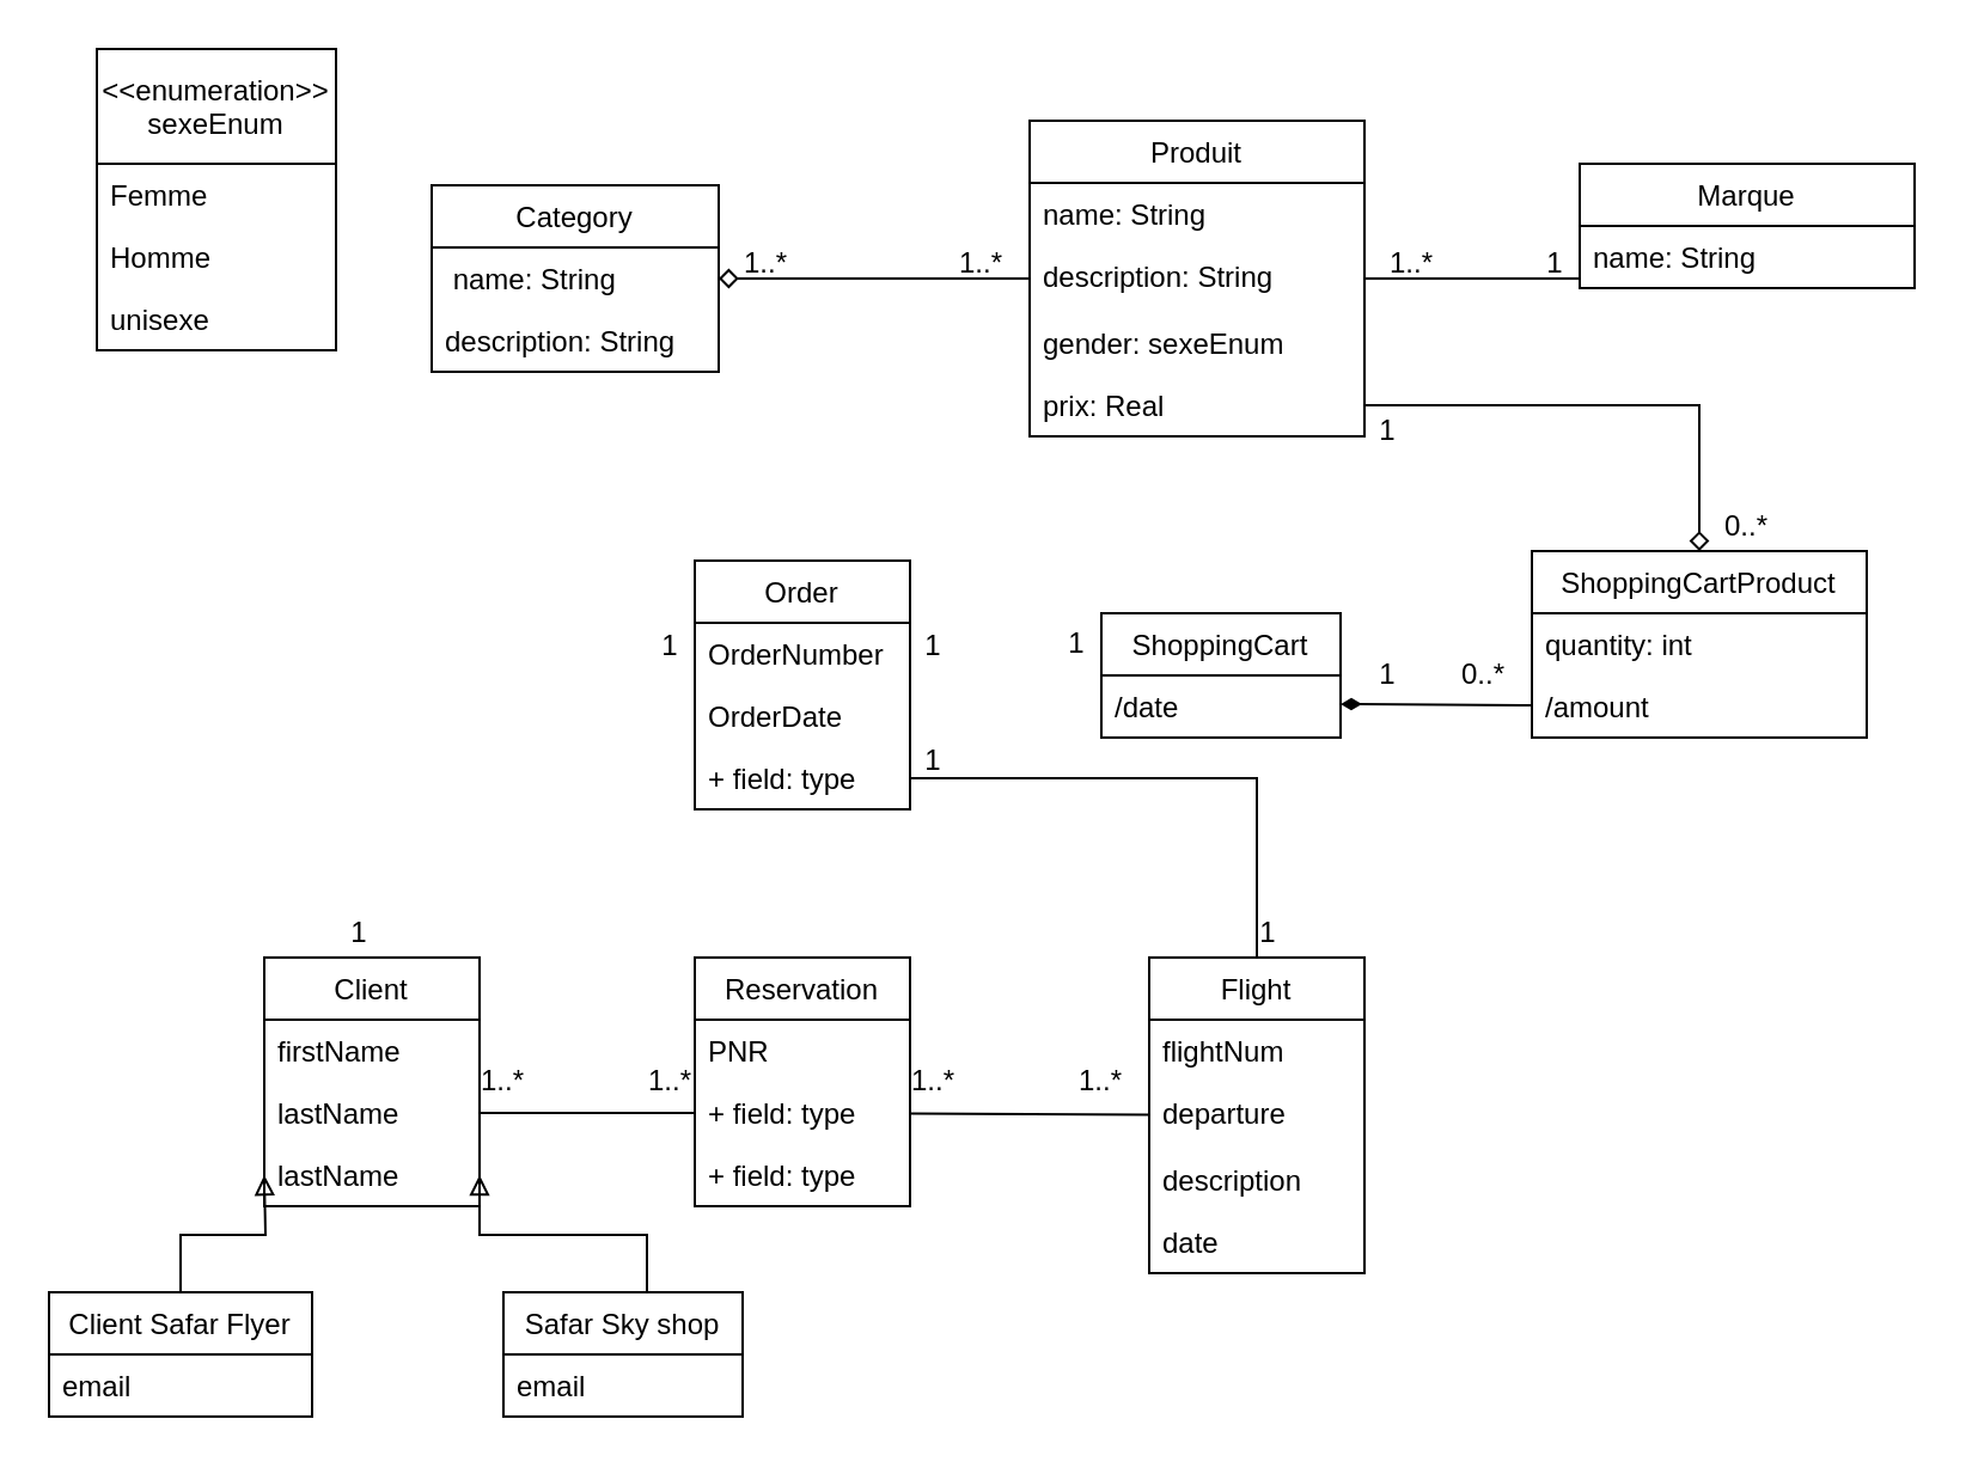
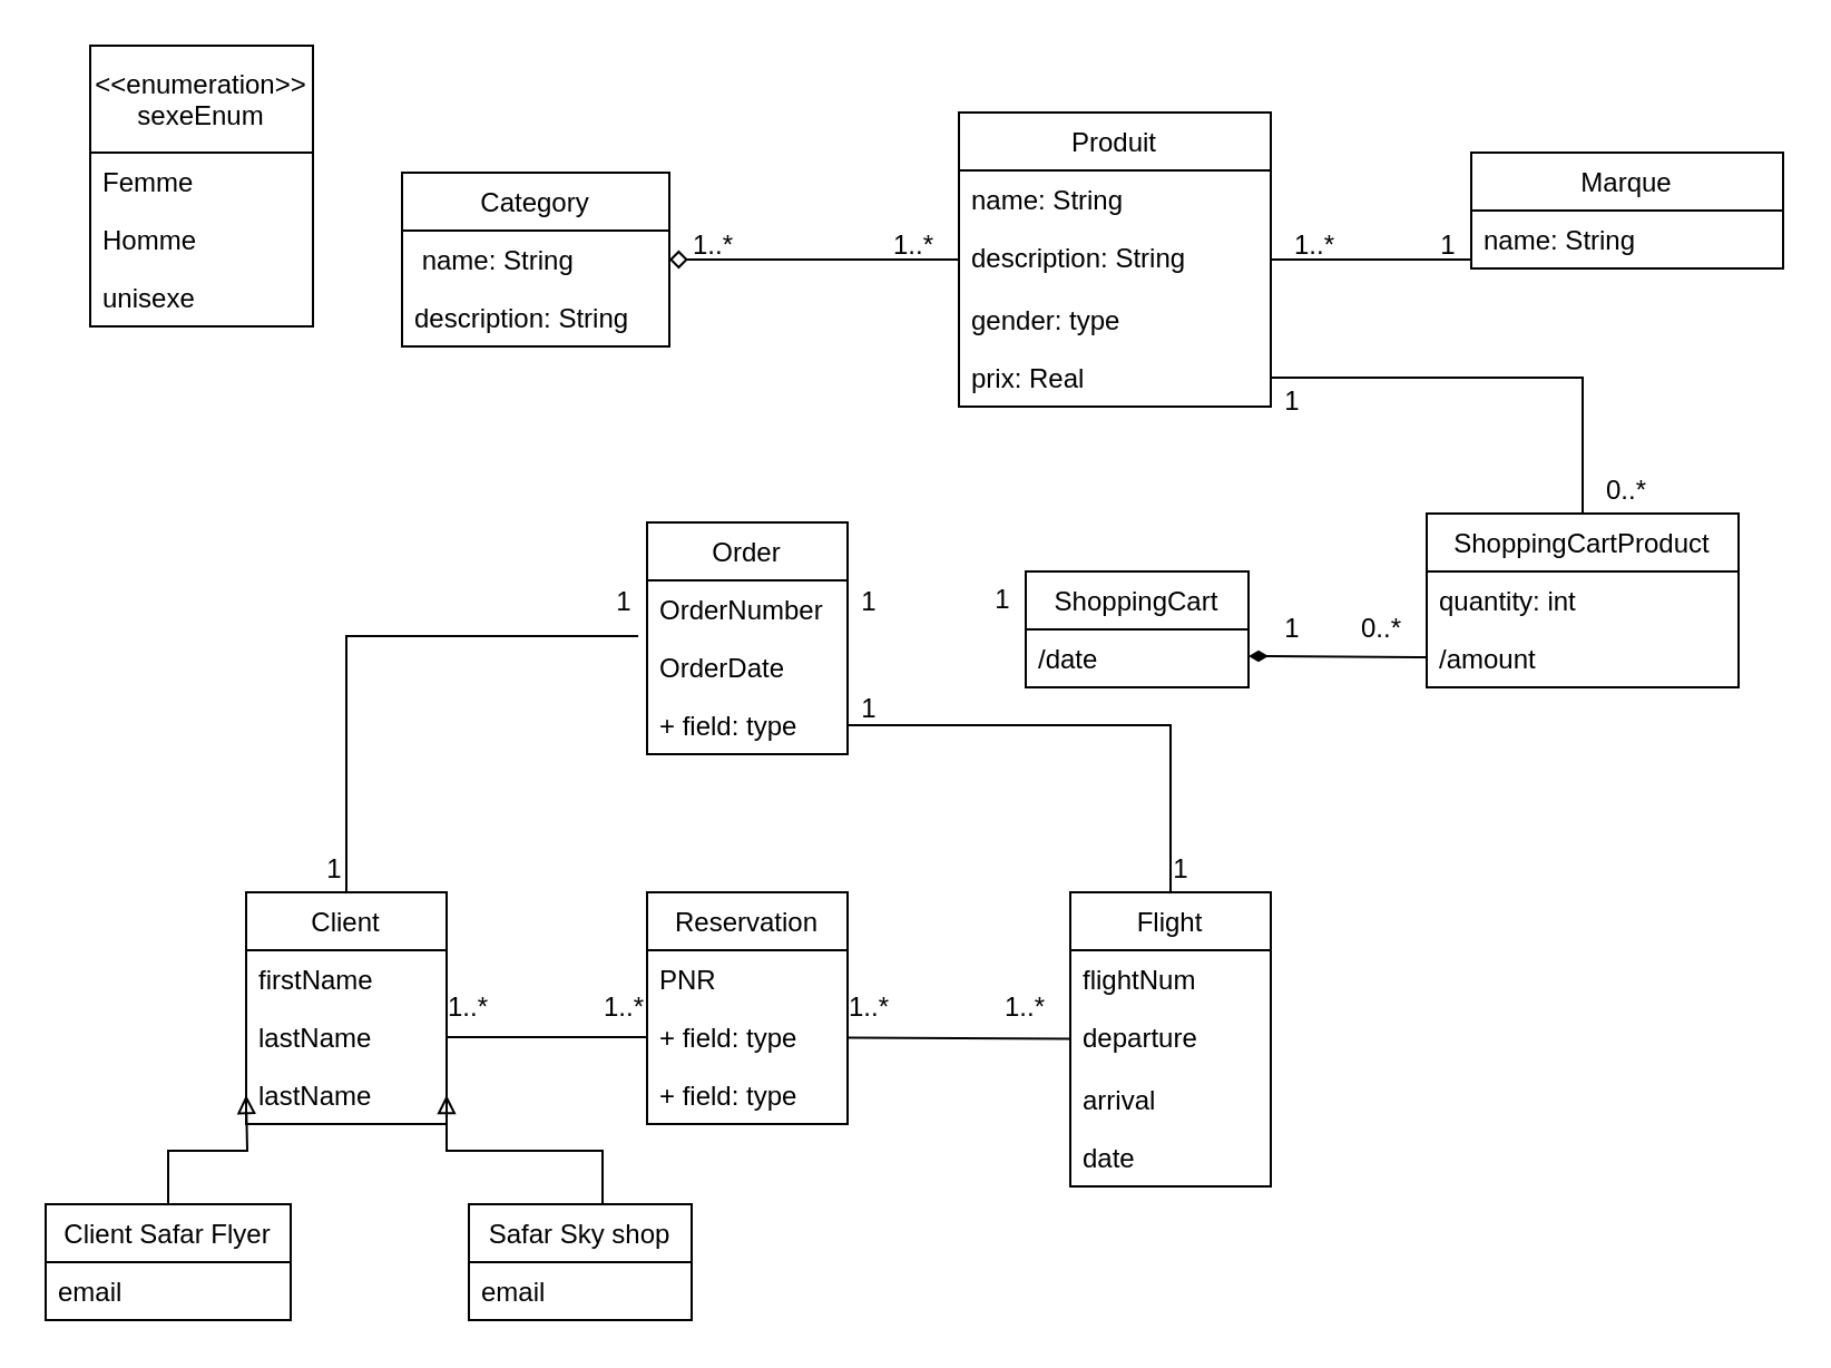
- <mxCell id="8" value="gender: sexeEnum&#10;" style="text;strokeColor=none;fillColor=none;align=left;verticalAlign=top;spacingLeft=4;spacingRight=4;overflow=hidden;rotatable=0;points=[[0,0.5],[1,0.5]];portConstraint=eastwest;" vertex="1" parent="5"><mxGeometry y="80" width="140" height="26" as="geometry" /></mxCell>
+ <mxCell id="8" value="gender: type&#10;" style="text;strokeColor=none;fillColor=none;align=left;verticalAlign=top;spacingLeft=4;spacingRight=4;overflow=hidden;rotatable=0;points=[[0,0.5],[1,0.5]];portConstraint=eastwest;" vertex="1" parent="5"><mxGeometry y="80" width="140" height="26" as="geometry" /></mxCell>
- <mxCell id="27" style="edgeStyle=orthogonalEdgeStyle;rounded=0;orthogonalLoop=1;jettySize=auto;html=1;entryX=0.5;entryY=0;entryDx=0;entryDy=0;endArrow=diamond;endFill=0;" edge="1" parent="1" source="9" target="24"><mxGeometry relative="1" as="geometry" /></mxCell>
+ <mxCell id="27" style="edgeStyle=orthogonalEdgeStyle;rounded=0;orthogonalLoop=1;jettySize=auto;html=1;entryX=0.5;entryY=0;entryDx=0;entryDy=0;endArrow=none;endFill=0;" edge="1" parent="1" source="9" target="24"><mxGeometry relative="1" as="geometry" /></mxCell>
+ <mxCell id="39" style="edgeStyle=orthogonalEdgeStyle;rounded=0;orthogonalLoop=1;jettySize=auto;html=1;entryX=-0.044;entryY=-0.038;entryDx=0;entryDy=0;entryPerimeter=0;endArrow=none;endFill=0;" edge="1" parent="1" source="40" target="37"><mxGeometry relative="1" as="geometry"><Array as="points"><mxPoint x="155" y="285" /></Array></mxGeometry></mxCell>
- <mxCell id="48" value="description" style="text;strokeColor=none;fillColor=none;align=left;verticalAlign=top;spacingLeft=4;spacingRight=4;overflow=hidden;rotatable=0;points=[[0,0.5],[1,0.5]];portConstraint=eastwest;" vertex="1" parent="45"><mxGeometry y="80" width="90" height="26" as="geometry" /></mxCell>
+ <mxCell id="48" value="arrival" style="text;strokeColor=none;fillColor=none;align=left;verticalAlign=top;spacingLeft=4;spacingRight=4;overflow=hidden;rotatable=0;points=[[0,0.5],[1,0.5]];portConstraint=eastwest;" vertex="1" parent="45"><mxGeometry y="80" width="90" height="26" as="geometry" /></mxCell>
